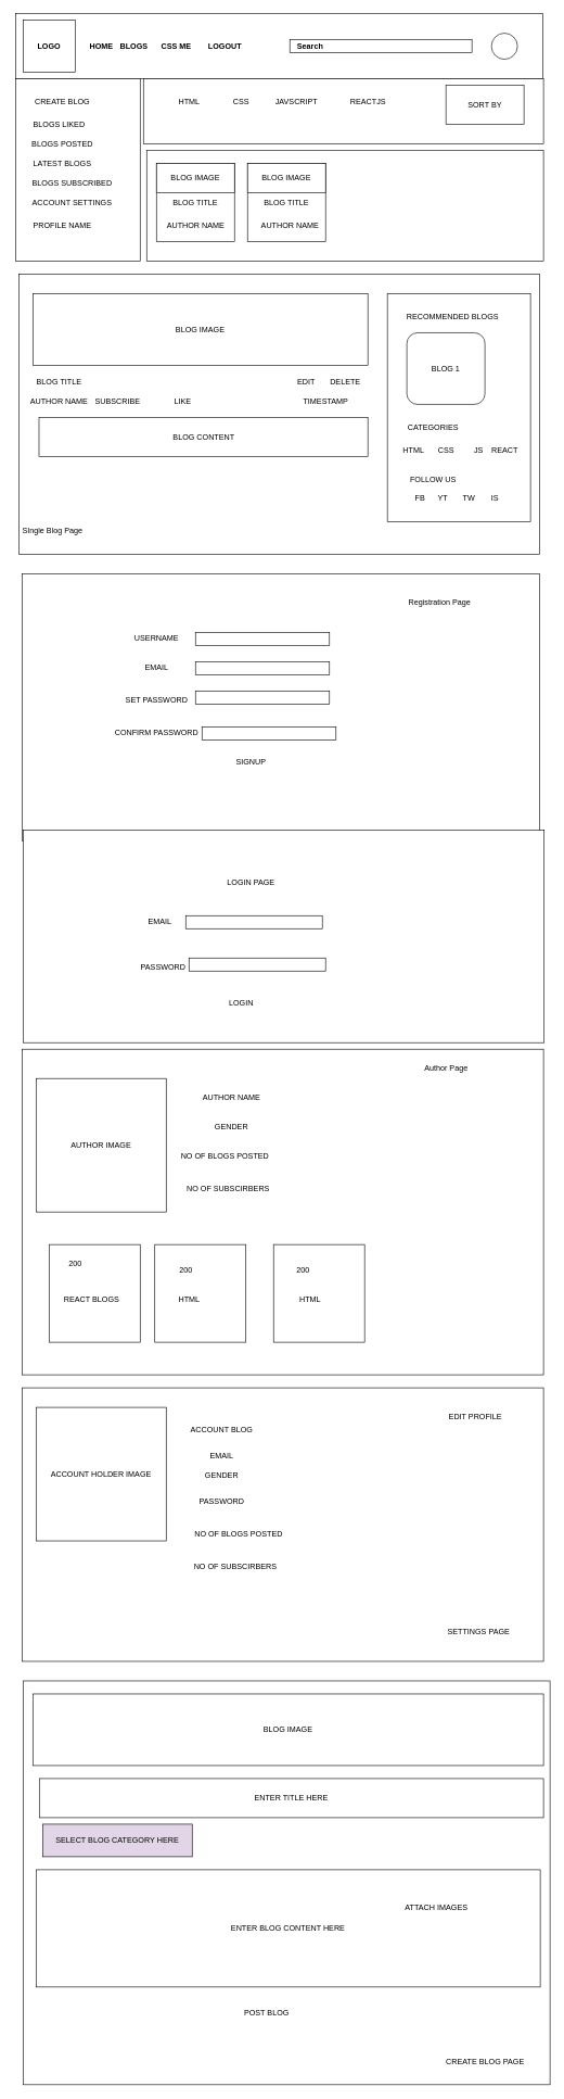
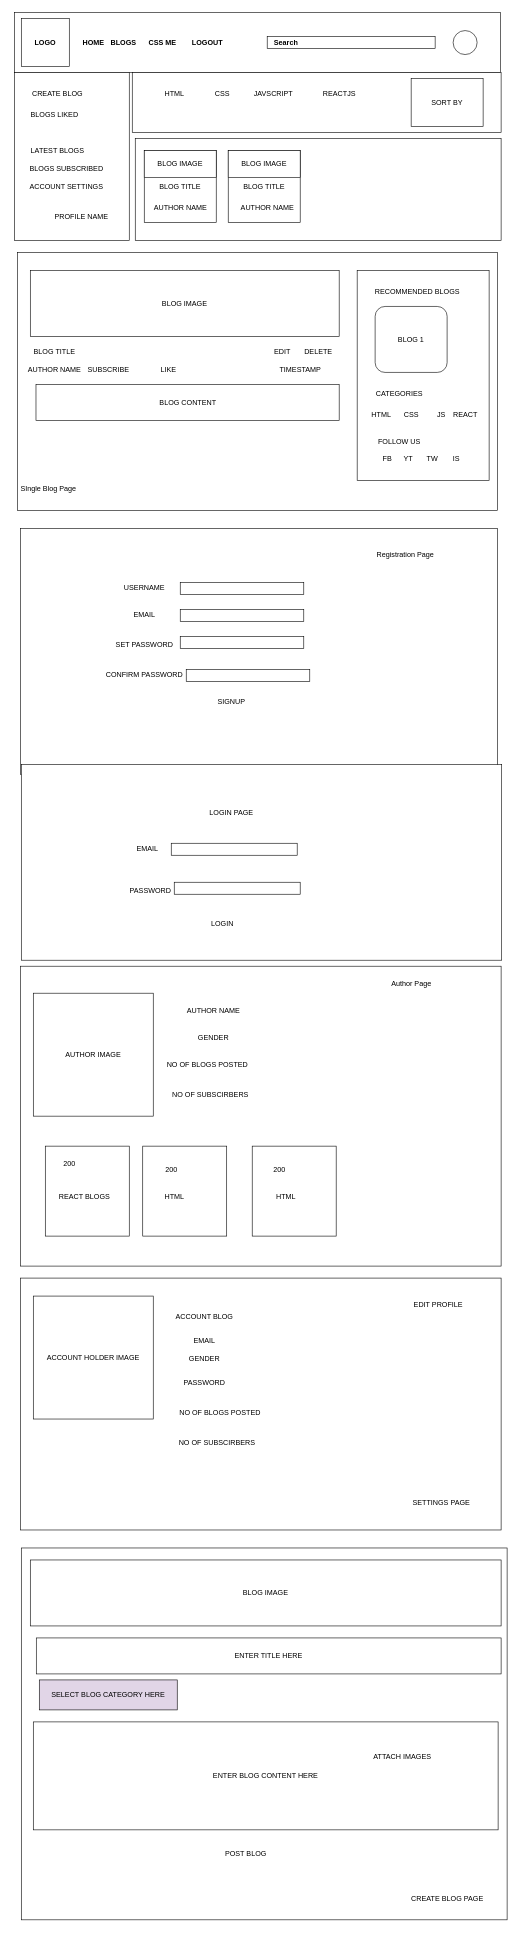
- <mxCell id="23" value="SORT BY" style="whiteSpace=wrap;html=1;" vertex="1" parent="1"><mxGeometry x="685" y="130" width="120" height="60" as="geometry" /></mxCell>
+ <mxCell id="23" value="SORT BY" style="whiteSpace=wrap;html=1;" vertex="1" parent="1"><mxGeometry x="685" y="130" width="120" height="80" as="geometry" /></mxCell>
- <mxCell id="12" value="BLOGS POSTED" style="text;html=1;resizable=0;autosize=1;align=center;verticalAlign=middle;points=[];fillColor=none;strokeColor=none;rounded=0;" vertex="1" parent="1"><mxGeometry x="35" y="205" width="120" height="30" as="geometry" /></mxCell>
- <mxCell id="14" value="PROFILE NAME" style="text;html=1;resizable=0;autosize=1;align=center;verticalAlign=middle;points=[];fillColor=none;strokeColor=none;rounded=0;" vertex="1" parent="1"><mxGeometry x="40" y="330" width="110" height="30" as="geometry" /></mxCell>
+ <mxCell id="14" value="PROFILE NAME" style="text;html=1;resizable=0;autosize=1;align=center;verticalAlign=middle;points=[];fillColor=none;strokeColor=none;rounded=0;" vertex="1" parent="1"><mxGeometry x="80" y="345" width="110" height="30" as="geometry" /></mxCell>
